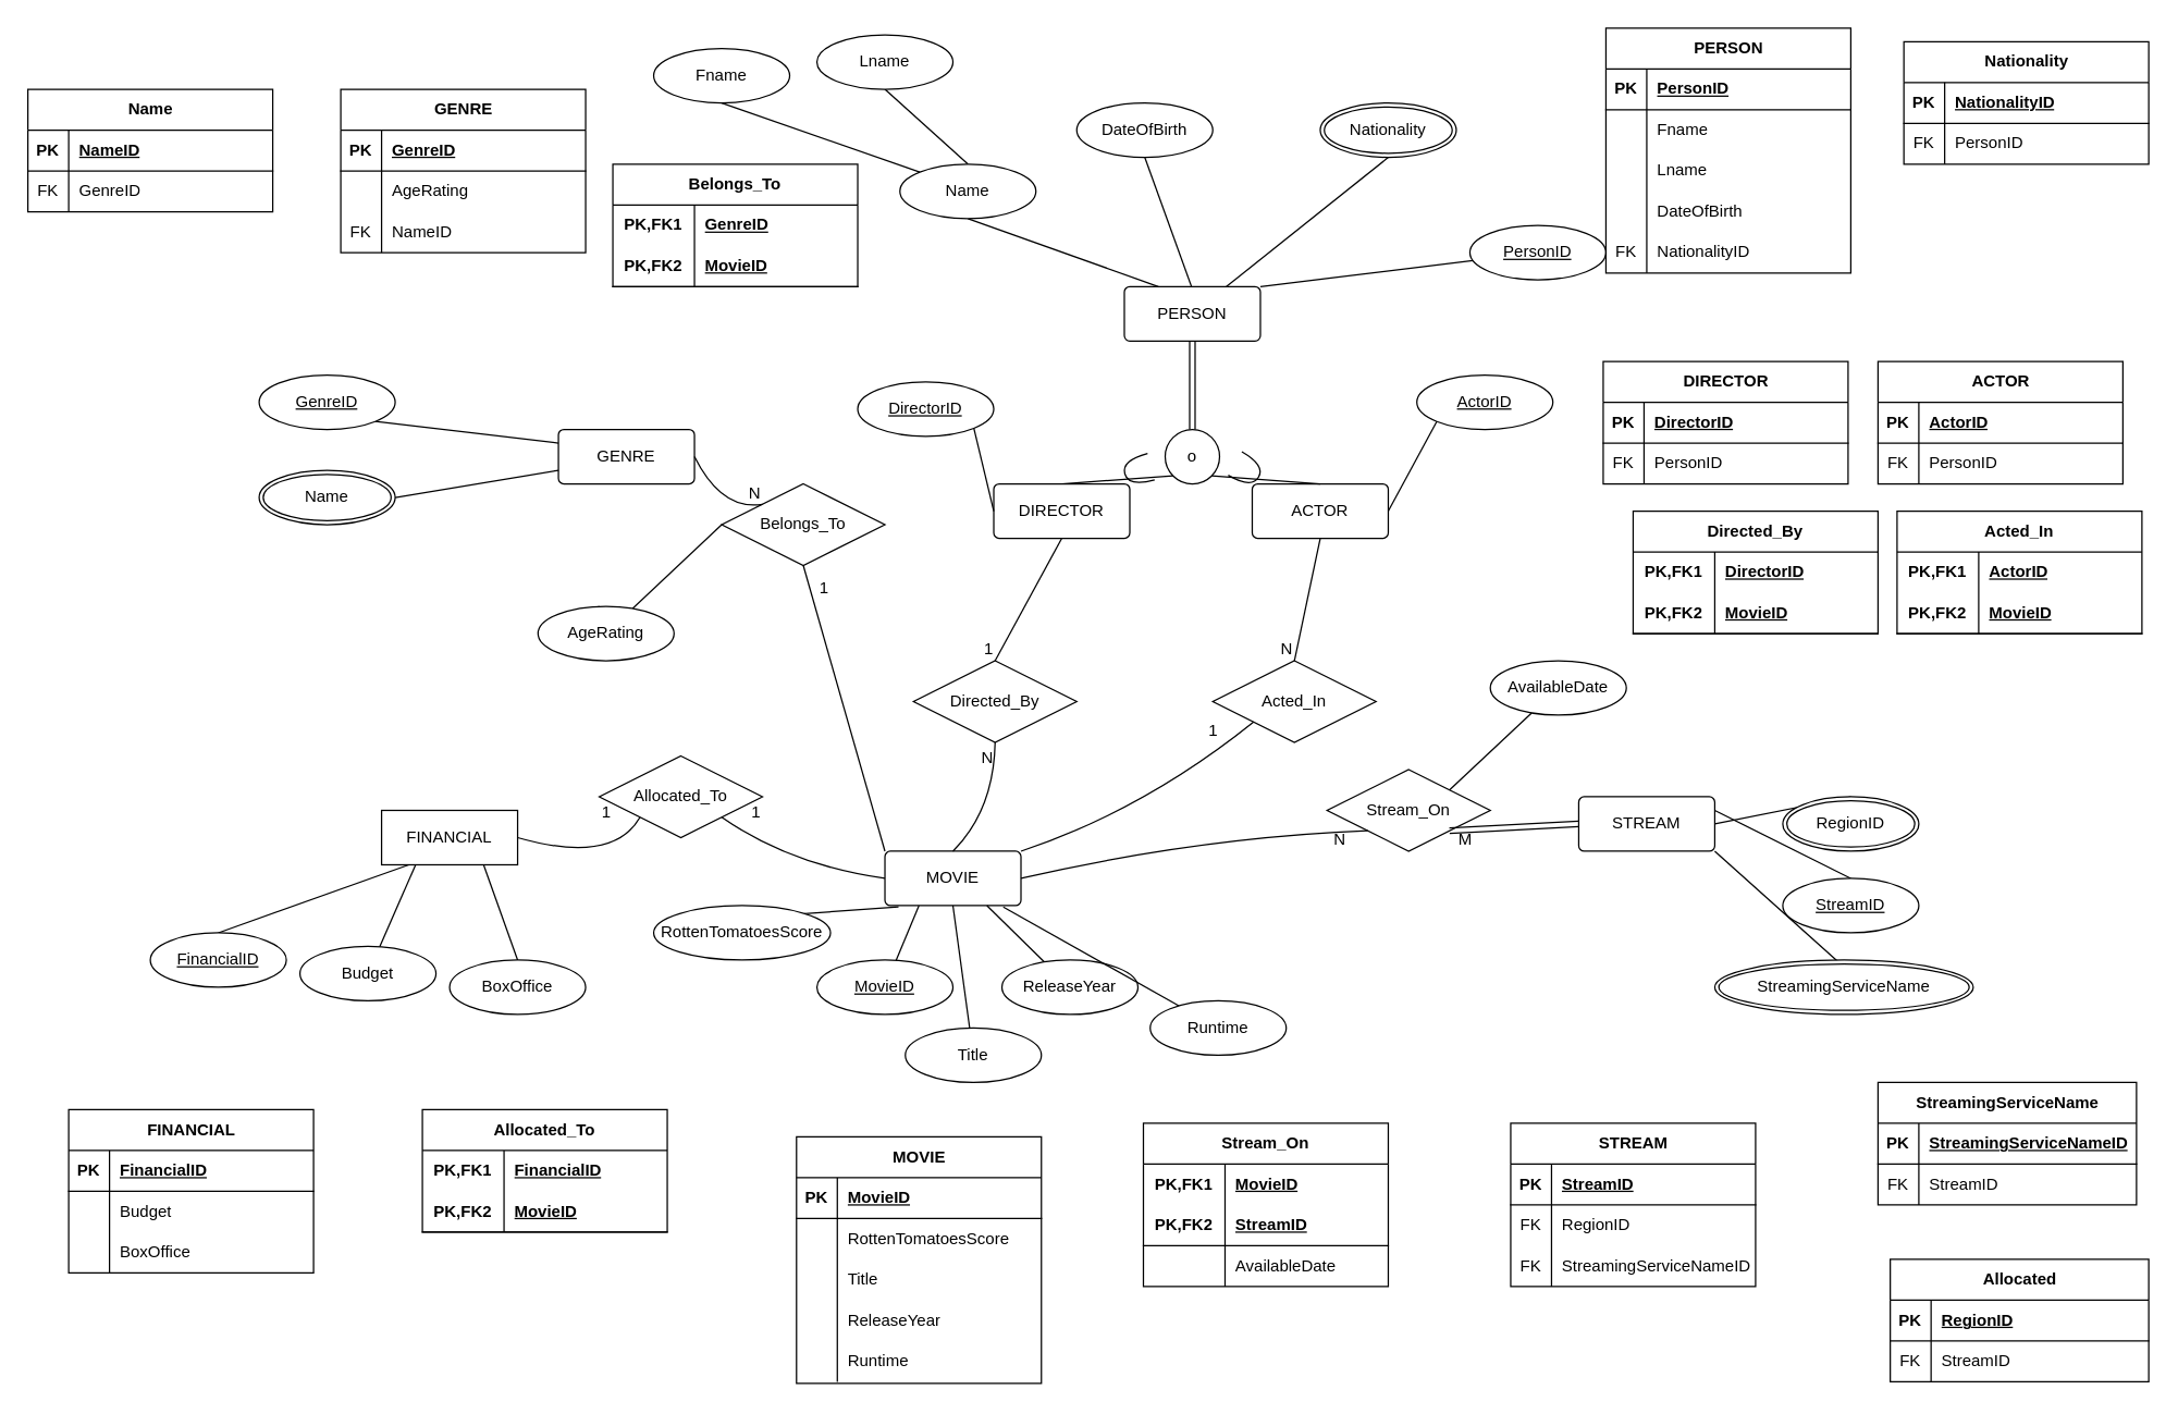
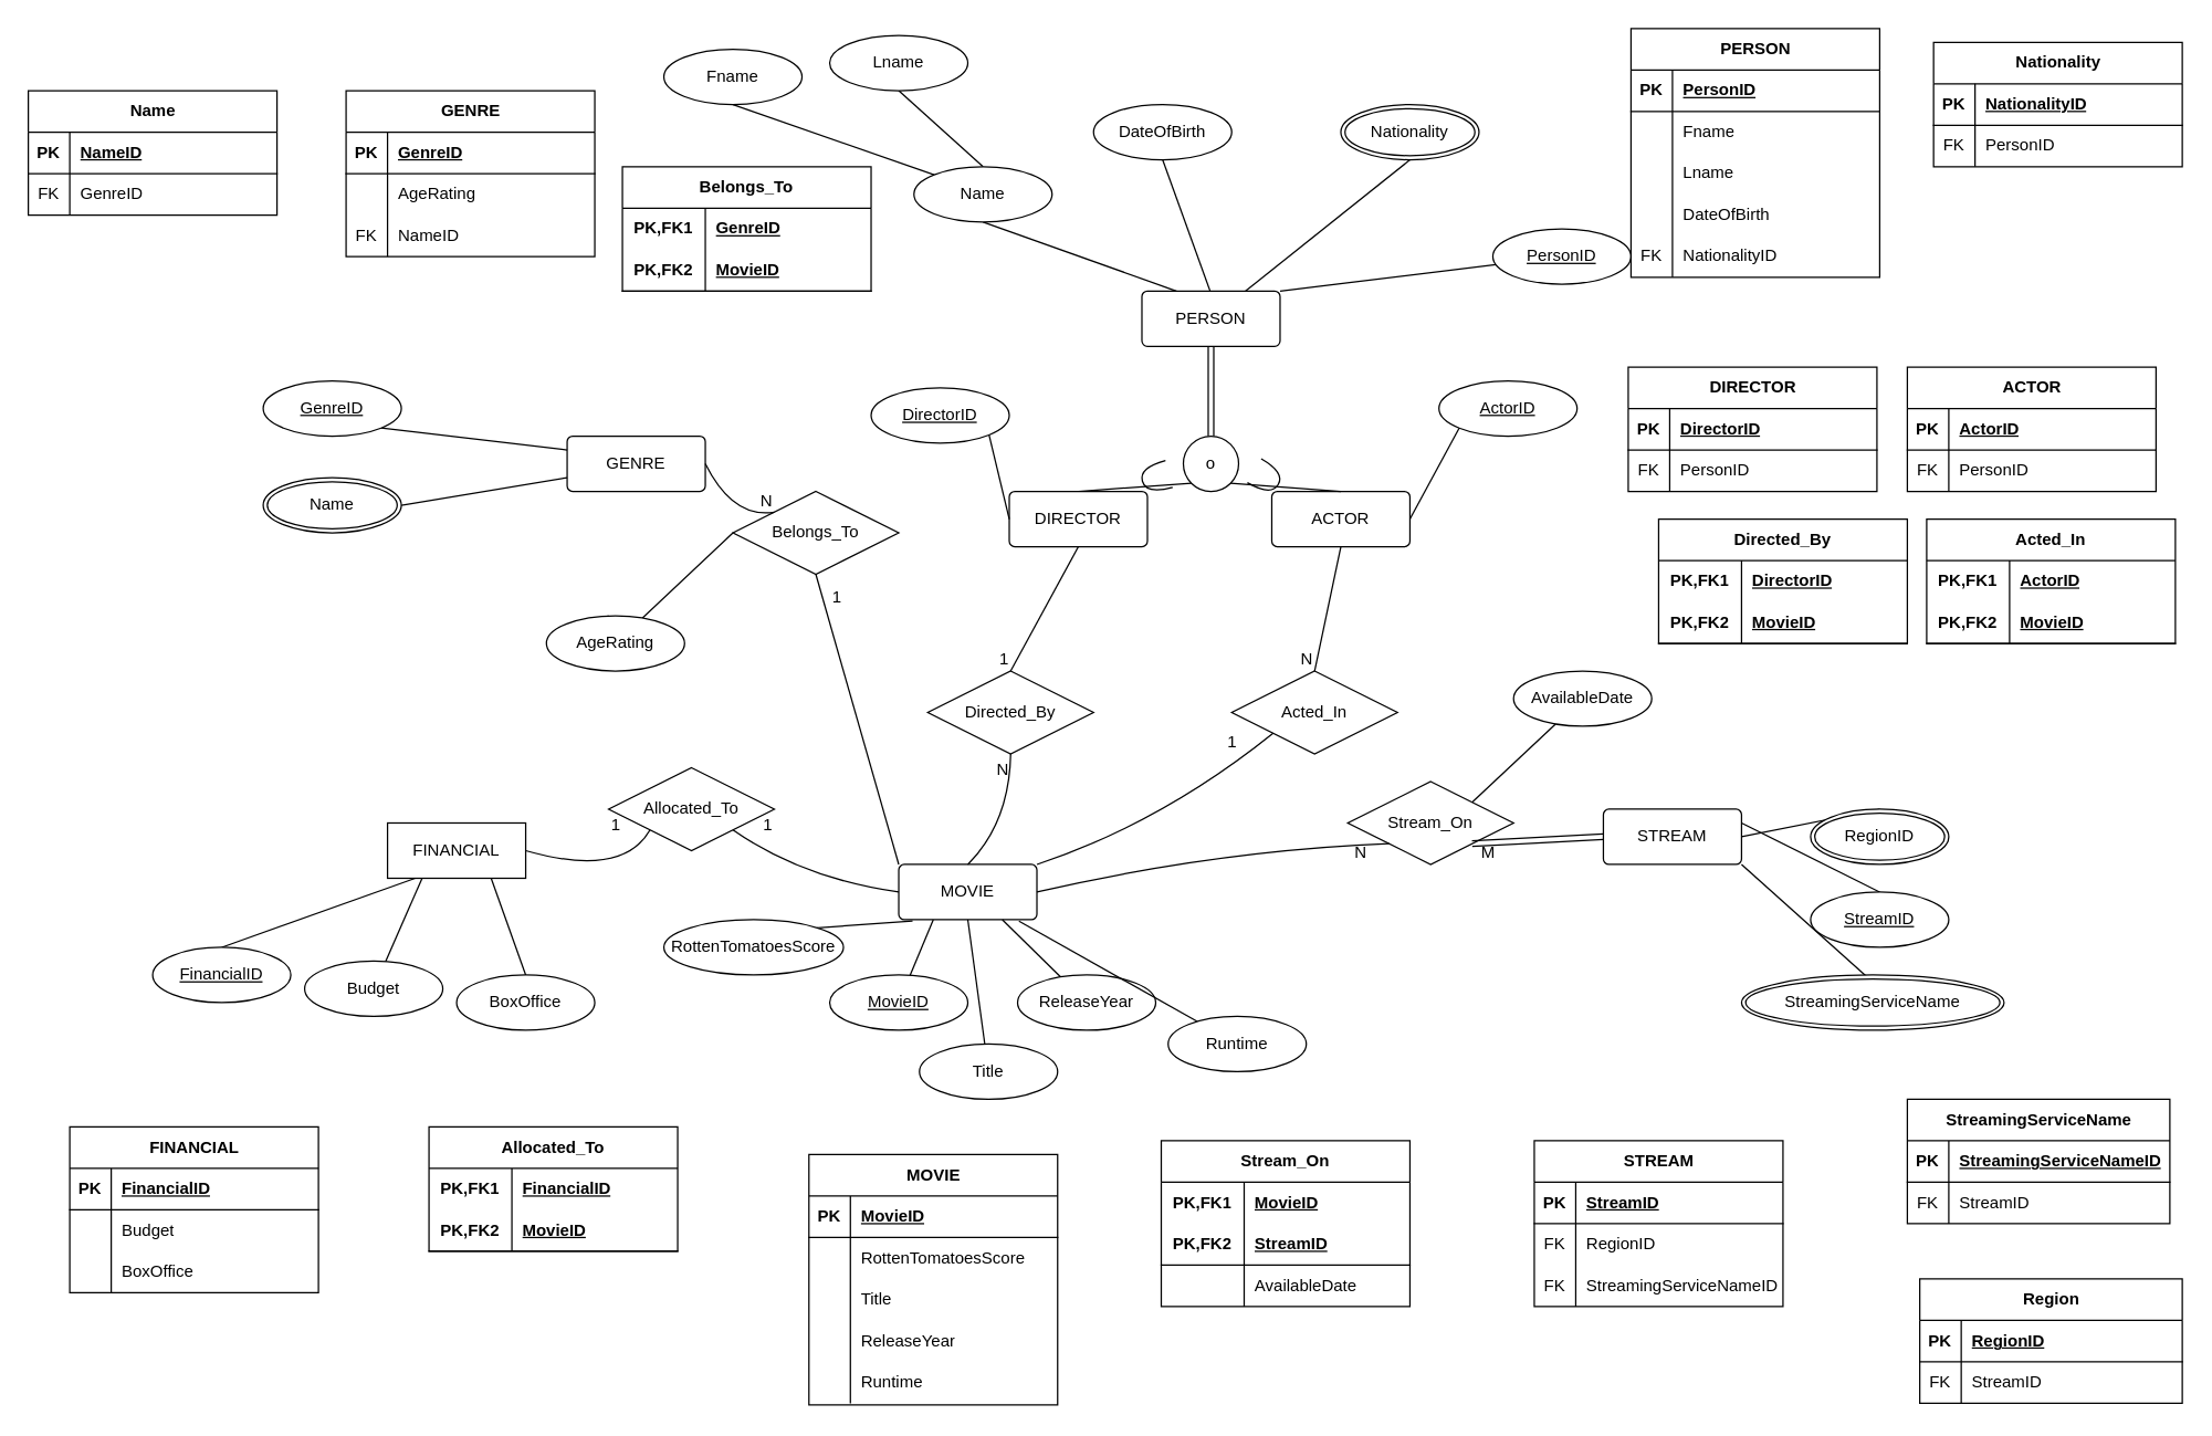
- <mxCell id="178" value="Allocated" style="shape=table;startSize=30;container=1;collapsible=1;childLayout=tableLayout;fixedRows=1;rowLines=0;fontStyle=1;align=center;resizeLast=1;html=1;" parent="1" vertex="1"><mxGeometry x="1389" y="925" width="190" height="90" as="geometry" /></mxCell>
+ <mxCell id="178" value="Region" style="shape=table;startSize=30;container=1;collapsible=1;childLayout=tableLayout;fixedRows=1;rowLines=0;fontStyle=1;align=center;resizeLast=1;html=1;" parent="1" vertex="1"><mxGeometry x="1389" y="925" width="190" height="90" as="geometry" /></mxCell>
